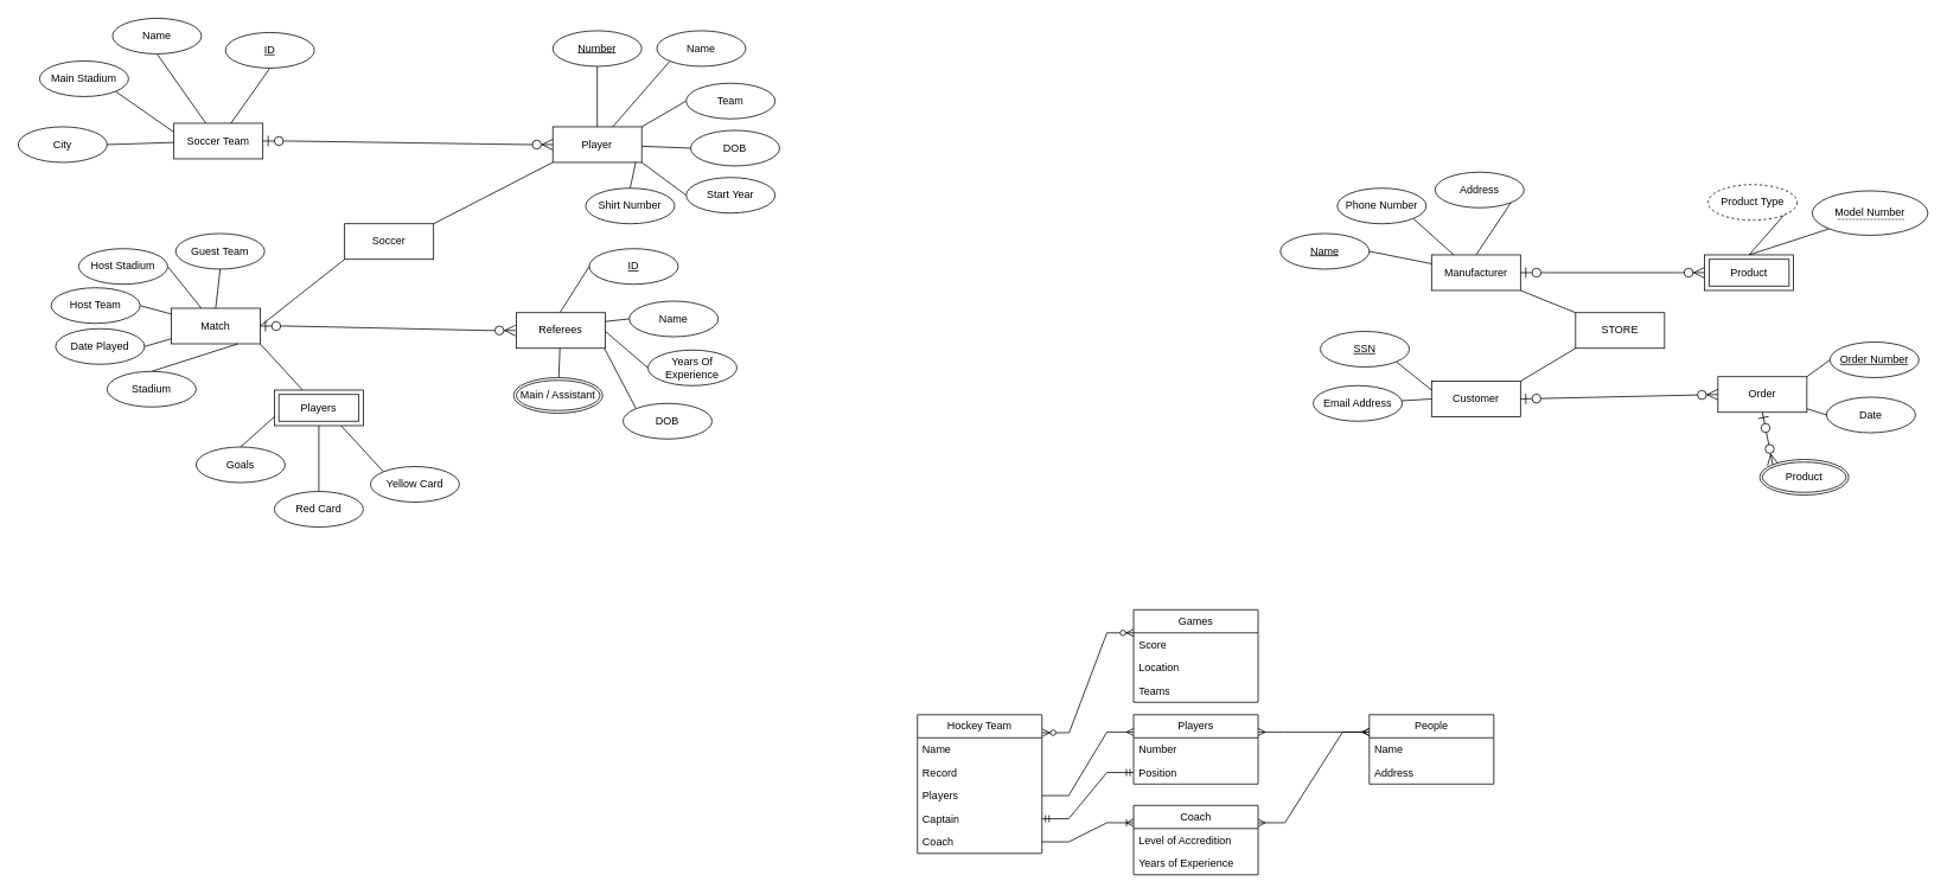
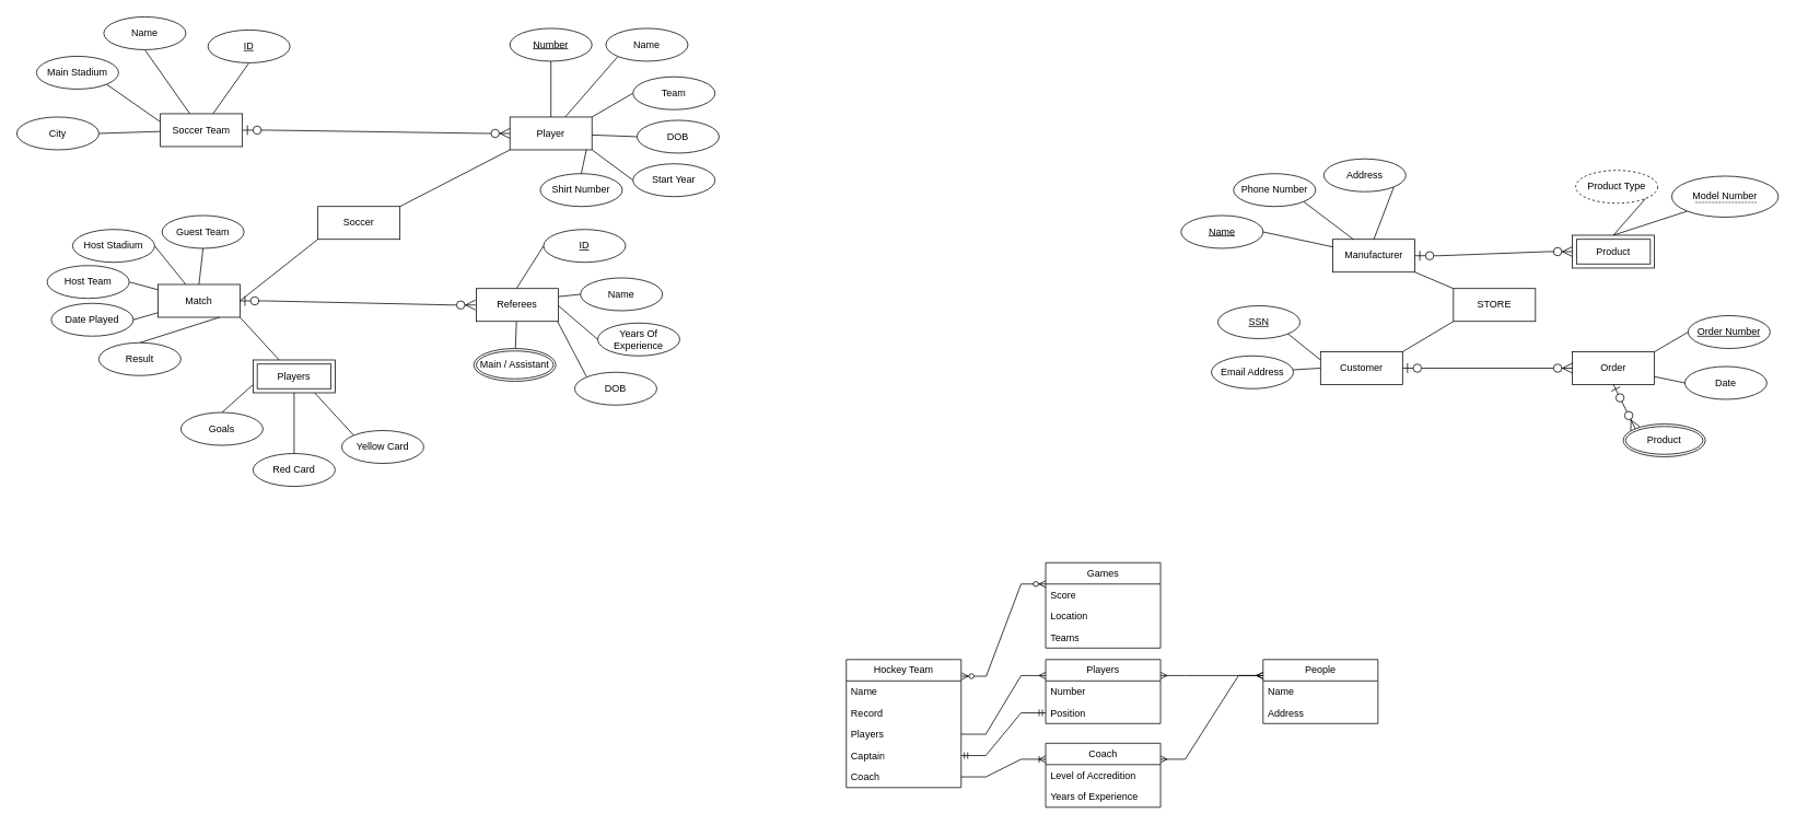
- <mxCell id="58" value="Manufacturer" style="whiteSpace=wrap;html=1;align=center;" vertex="1" parent="1"><mxGeometry x="1609" y="286" width="100" height="40" as="geometry" /></mxCell>
+ <mxCell id="58" value="Manufacturer" style="whiteSpace=wrap;html=1;align=center;" vertex="1" parent="1"><mxGeometry x="1624" y="291" width="100" height="40" as="geometry" /></mxCell>
- <mxCell id="39" value="Stadium" style="ellipse;whiteSpace=wrap;html=1;align=center;" vertex="1" parent="1"><mxGeometry x="120" y="417" width="100" height="40" as="geometry" /></mxCell>
+ <mxCell id="39" value="Result" style="ellipse;whiteSpace=wrap;html=1;align=center;" vertex="1" parent="1"><mxGeometry x="120" y="417" width="100" height="40" as="geometry" /></mxCell>
- <mxCell id="76" value="Order" style="whiteSpace=wrap;html=1;align=center;" vertex="1" parent="1"><mxGeometry x="1931" y="423" width="100" height="40" as="geometry" /></mxCell>
+ <mxCell id="76" value="Order" style="whiteSpace=wrap;html=1;align=center;" vertex="1" parent="1"><mxGeometry x="1916" y="428" width="100" height="40" as="geometry" /></mxCell>
